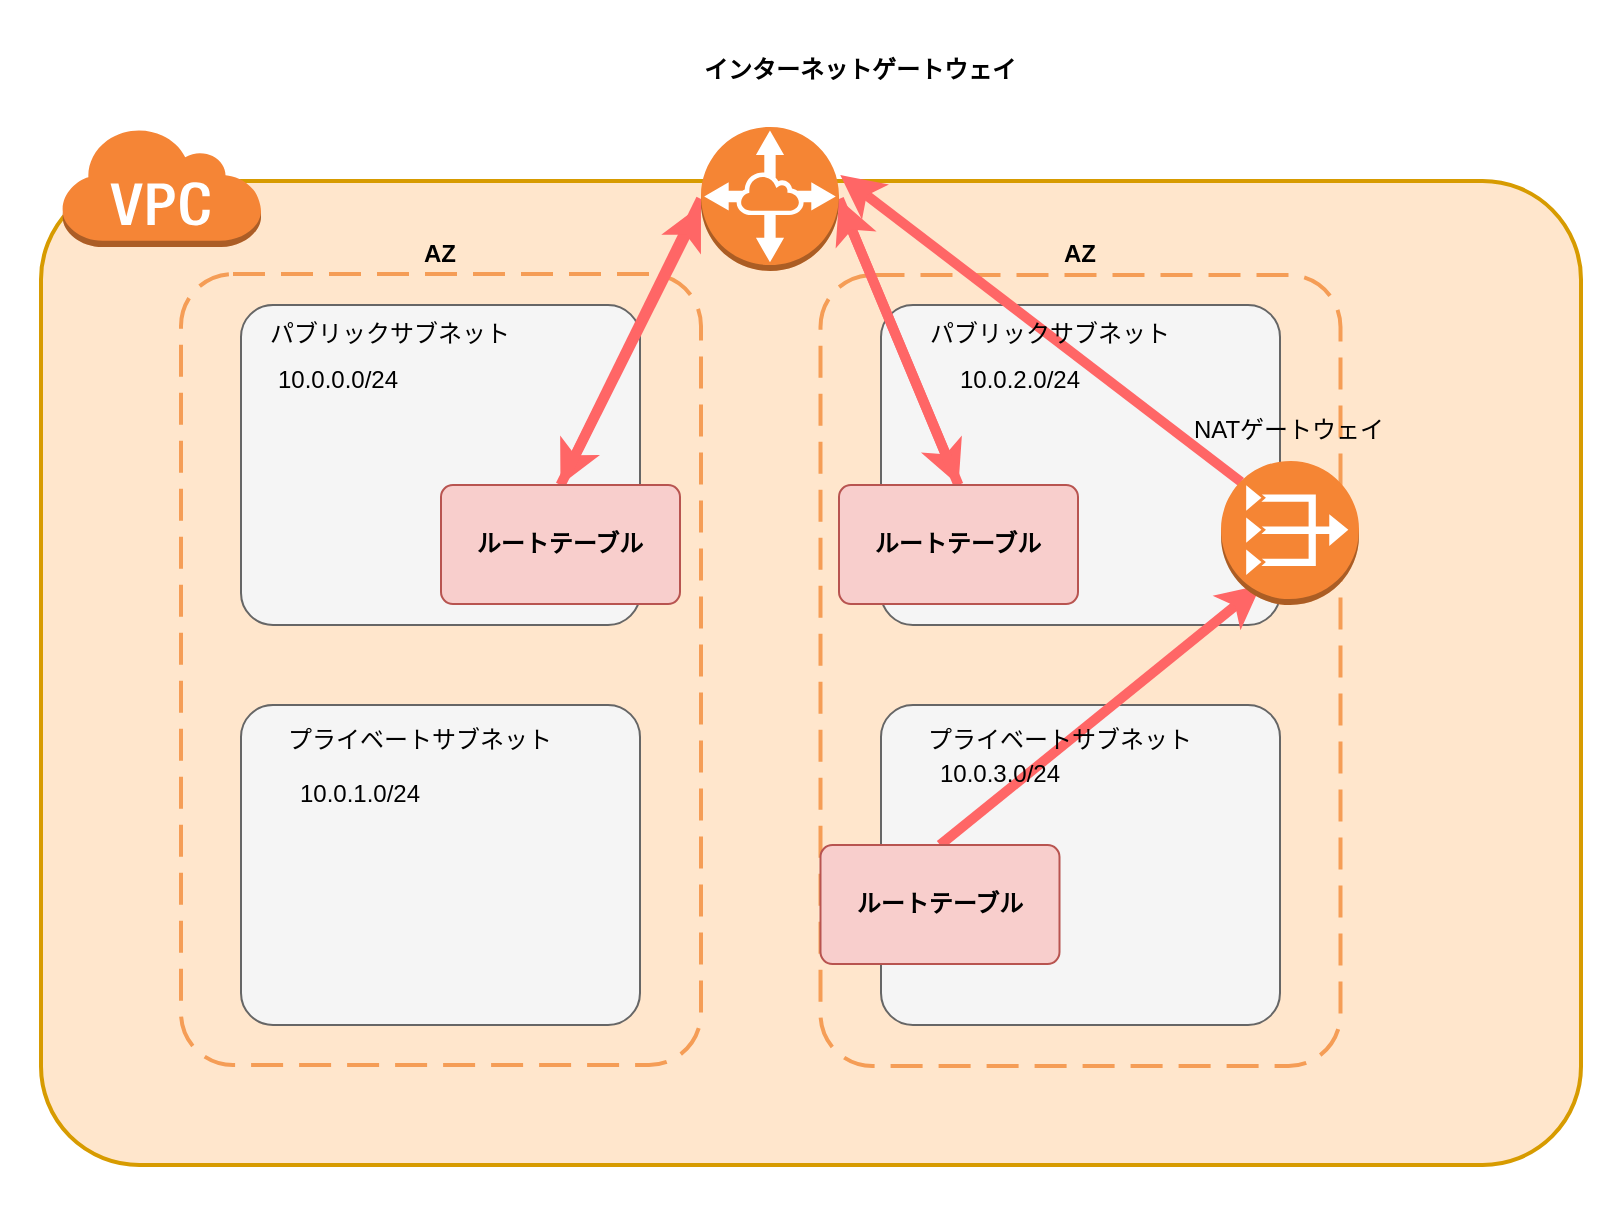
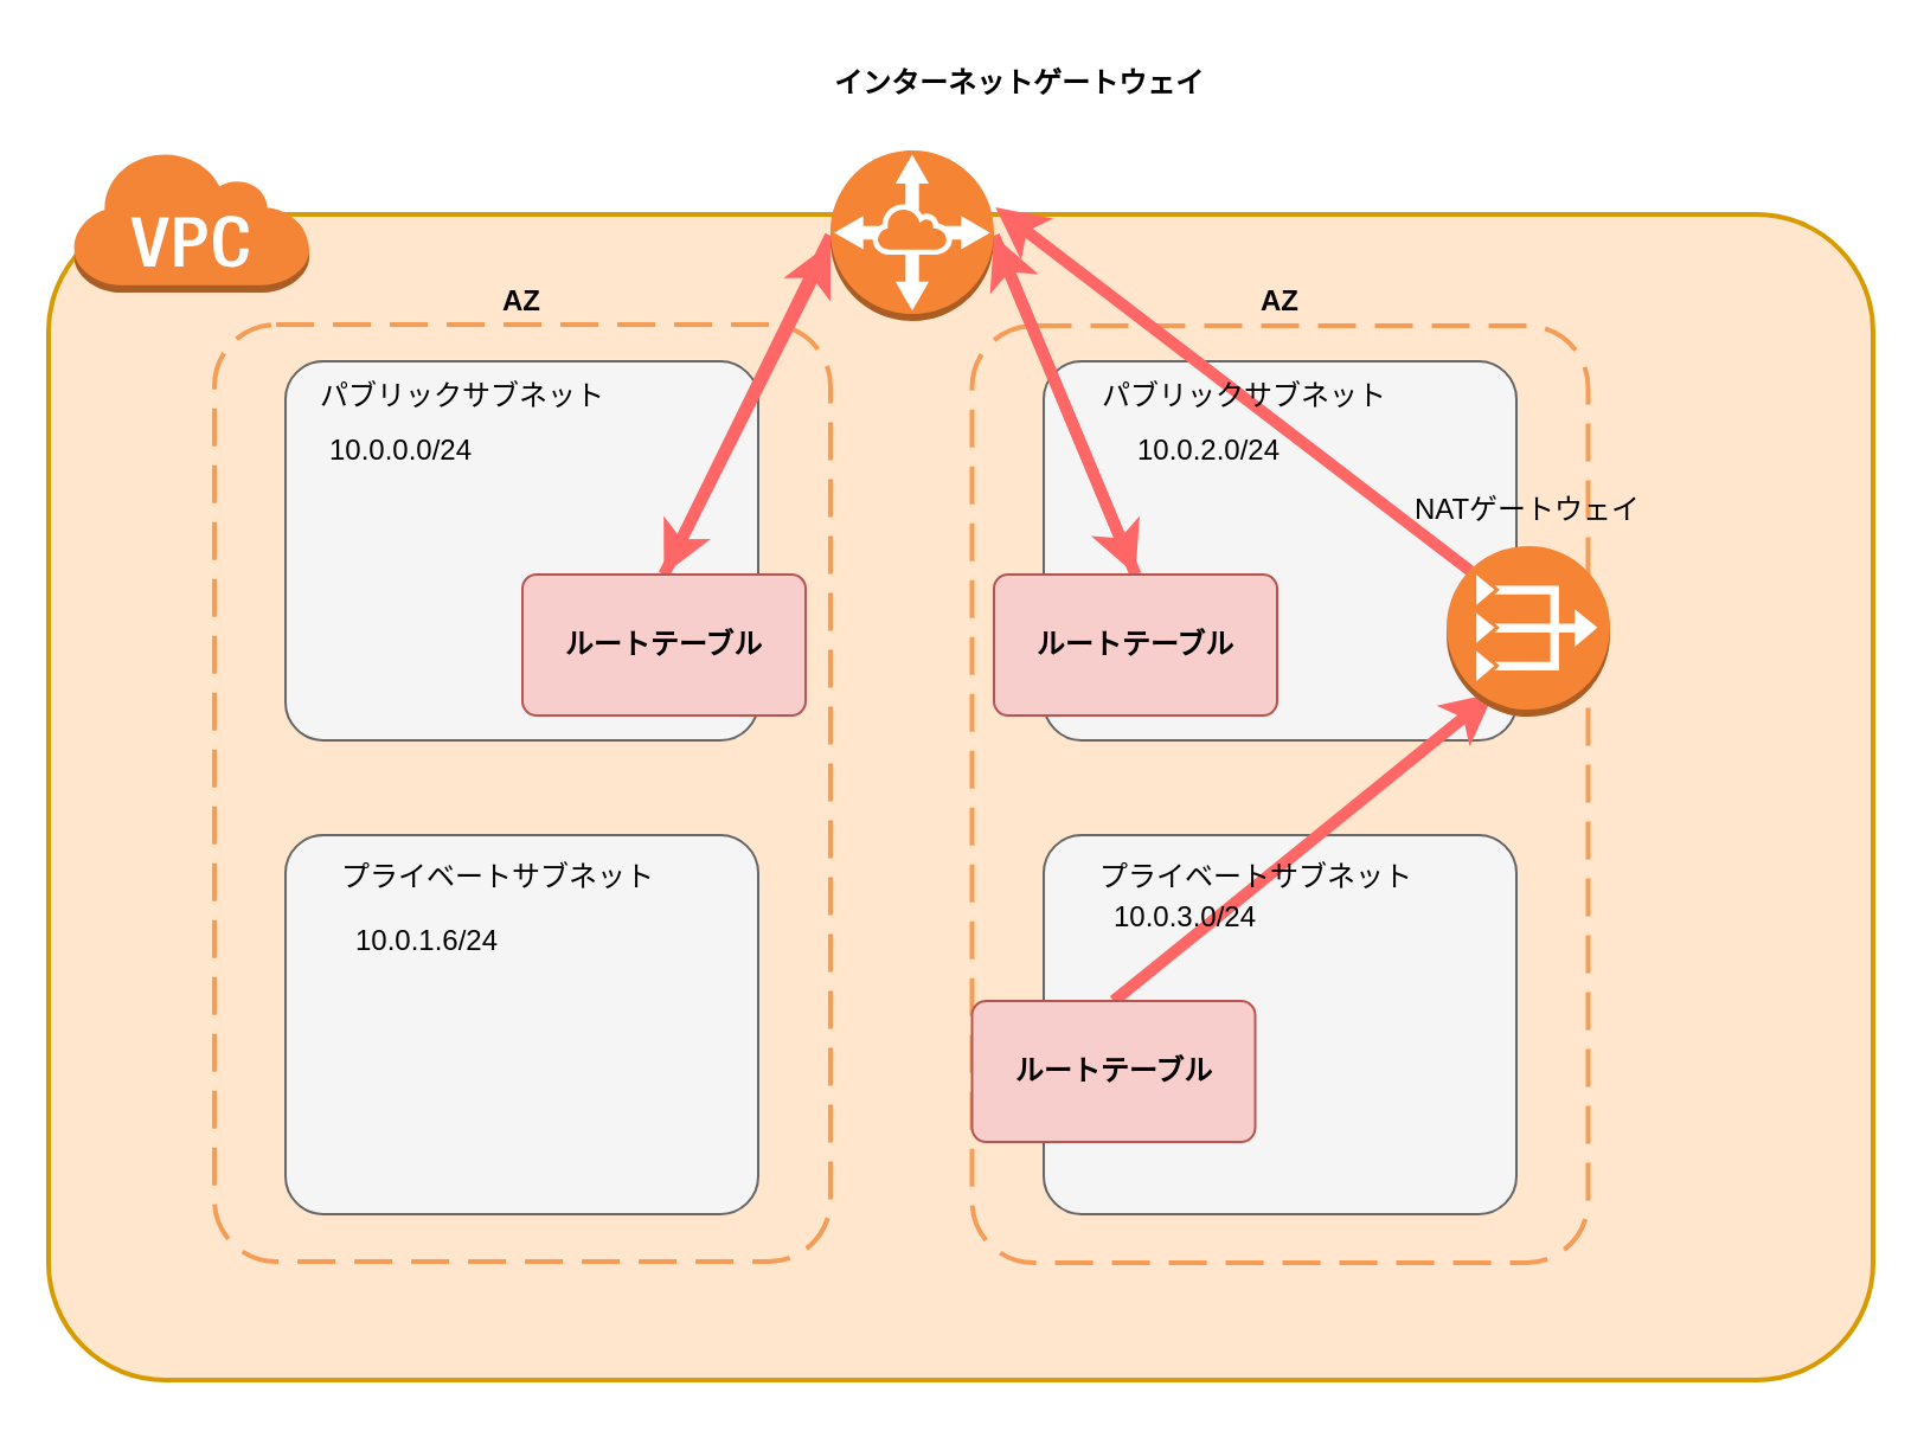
- <mxCell id="34" value="10.0.1.0/24" style="text;strokeColor=none;align=center;fillColor=none;html=1;verticalAlign=middle;whiteSpace=wrap;rounded=0;fontColor=#000000;" parent="1" vertex="1"><mxGeometry x="140" y="382" width="80" height="30" as="geometry" /></mxCell>
+ <mxCell id="34" value="10.0.1.6/24" style="text;strokeColor=none;align=center;fillColor=none;html=1;verticalAlign=middle;whiteSpace=wrap;rounded=0;fontColor=#000000;" parent="1" vertex="1"><mxGeometry x="140" y="382" width="80" height="30" as="geometry" /></mxCell>
